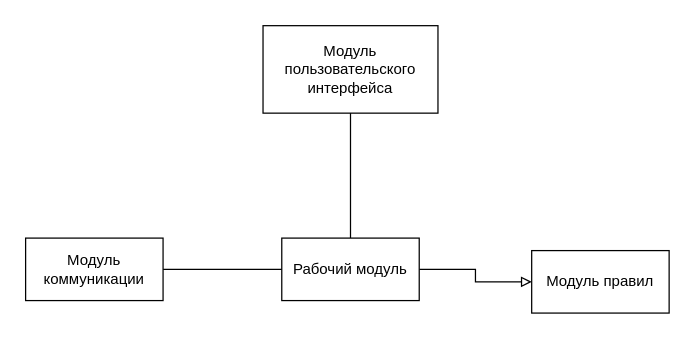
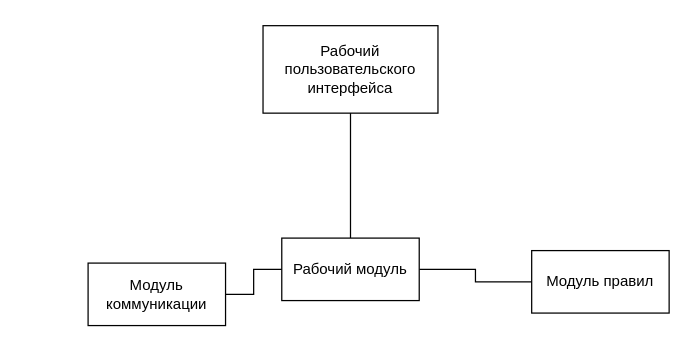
- <mxCell id="2" value="Модуль пользовательского интерфейса" style="html=1;whiteSpace=wrap;" vertex="1" parent="1"><mxGeometry x="210" y="20" width="140" height="70" as="geometry" /></mxCell>
+ <mxCell id="2" value="Рабочий пользовательского интерфейса" style="html=1;whiteSpace=wrap;" vertex="1" parent="1"><mxGeometry x="210" y="20" width="140" height="70" as="geometry" /></mxCell>
- <mxCell id="7" value="Модуль коммуникации" style="html=1;whiteSpace=wrap;" vertex="1" parent="1"><mxGeometry x="20" y="190" width="110" height="50" as="geometry" /></mxCell>
+ <mxCell id="7" value="Модуль коммуникации" style="html=1;whiteSpace=wrap;" vertex="1" parent="1"><mxGeometry x="70" y="210" width="110" height="50" as="geometry" /></mxCell>
- <mxCell id="4" value="" style="edgeStyle=orthogonalEdgeStyle;rounded=0;orthogonalLoop=1;jettySize=auto;html=1;endArrow=block;endFill=0;" edge="1" parent="1" source="5" target="8"><mxGeometry relative="1" as="geometry" /></mxCell>
+ <mxCell id="4" value="" style="edgeStyle=orthogonalEdgeStyle;rounded=0;orthogonalLoop=1;jettySize=auto;html=1;endArrow=none;endFill=0;" edge="1" parent="1" source="5" target="8"><mxGeometry relative="1" as="geometry" /></mxCell>
